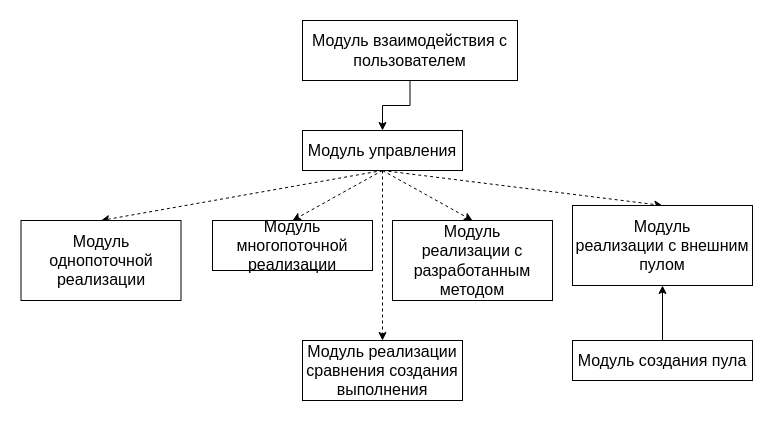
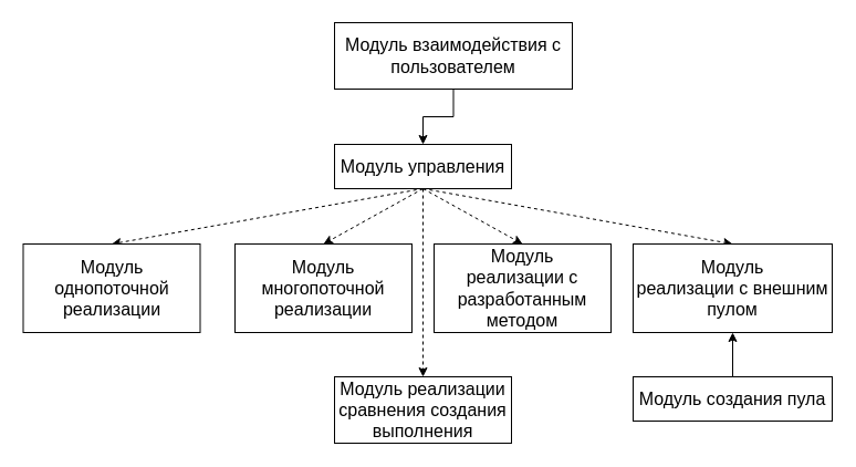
- <mxCell id="11" value="&lt;font style=&quot;font-size: 16px&quot;&gt;Модуль многопоточной&lt;br&gt;реализации&lt;/font&gt;" style="rounded=0;whiteSpace=wrap;html=1;strokeWidth=1;" parent="1" vertex="1"><mxGeometry x="212" y="220" width="160" height="50" as="geometry" /></mxCell>
+ <mxCell id="11" value="&lt;font style=&quot;font-size: 16px&quot;&gt;Модуль многопоточной&lt;br&gt;реализации&lt;/font&gt;" style="rounded=0;whiteSpace=wrap;html=1;strokeWidth=1;" parent="1" vertex="1"><mxGeometry x="212" y="220" width="160" height="80" as="geometry" /></mxCell>
- <mxCell id="13" value="&lt;span style=&quot;font-size: 16px&quot;&gt;Модуль&lt;/span&gt;&lt;br style=&quot;font-size: 16px&quot;&gt;&lt;span style=&quot;font-size: 16px&quot;&gt;реализации с внешним пулом&lt;/span&gt;" style="rounded=0;whiteSpace=wrap;html=1;strokeWidth=1;" parent="1" vertex="1"><mxGeometry x="572" y="205" width="180" height="80" as="geometry" /></mxCell>
+ <mxCell id="13" value="&lt;span style=&quot;font-size: 16px&quot;&gt;Модуль&lt;/span&gt;&lt;br style=&quot;font-size: 16px&quot;&gt;&lt;span style=&quot;font-size: 16px&quot;&gt;реализации с внешним пулом&lt;/span&gt;" style="rounded=0;whiteSpace=wrap;html=1;strokeWidth=1;" parent="1" vertex="1"><mxGeometry x="572" y="220" width="180" height="80" as="geometry" /></mxCell>
